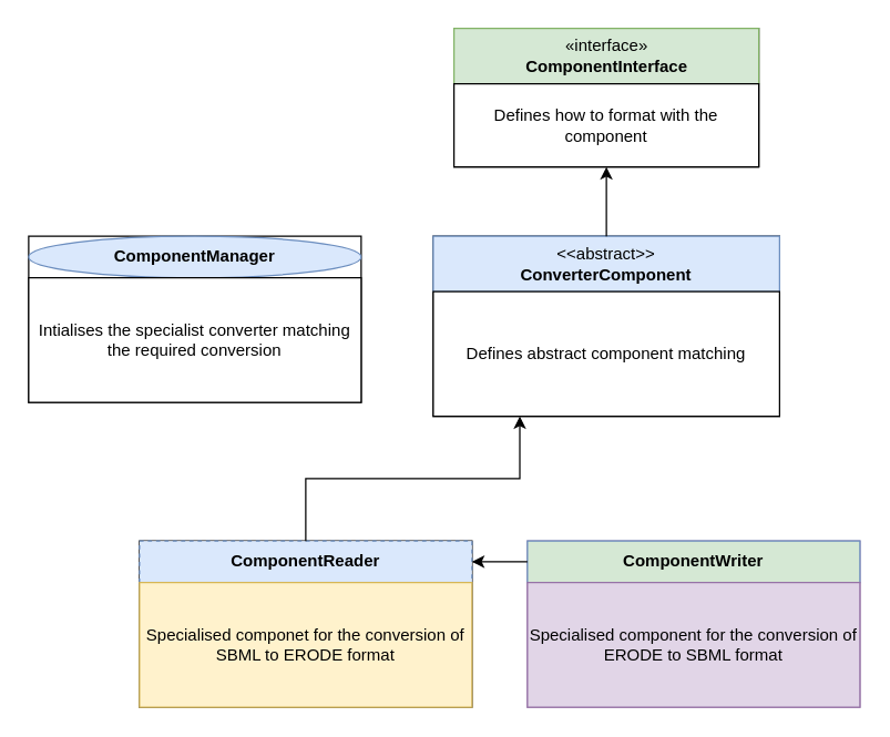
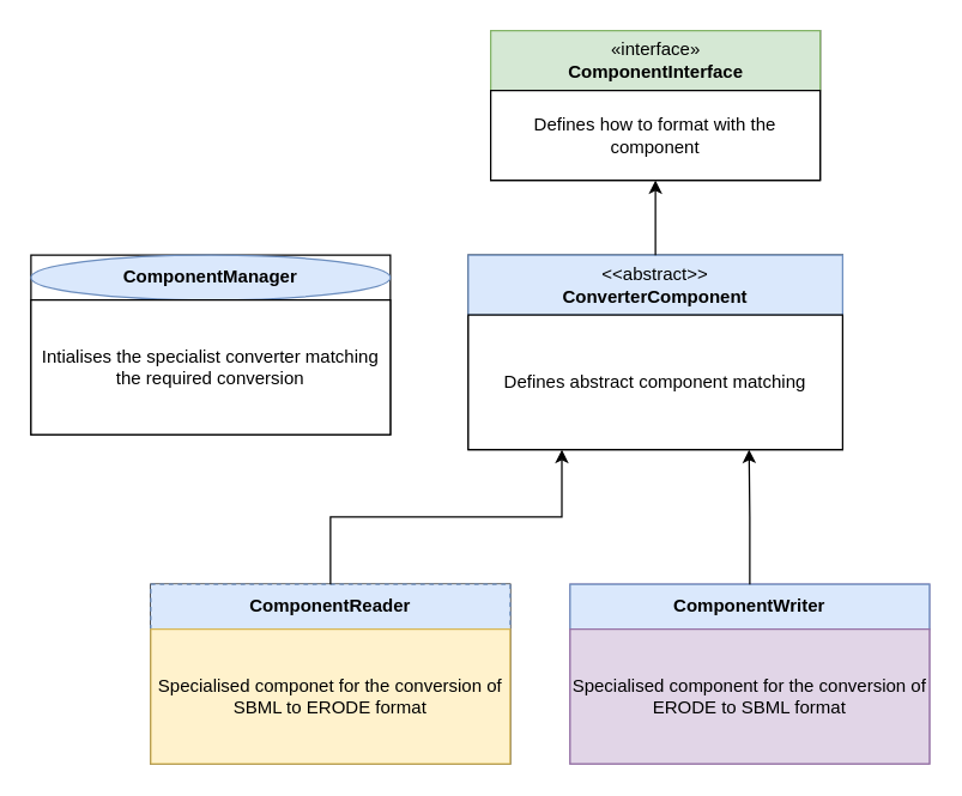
- <mxCell id="18" style="edgeStyle=orthogonalEdgeStyle;rounded=0;orthogonalLoop=1;jettySize=auto;html=1;" edge="1" parent="1" source="15" target="12"><mxGeometry relative="1" as="geometry" /></mxCell>
+ <mxCell id="18" style="edgeStyle=orthogonalEdgeStyle;rounded=0;orthogonalLoop=1;jettySize=auto;html=1;entryX=0.75;entryY=1;entryDx=0;entryDy=0;" edge="1" parent="1" source="15" target="8"><mxGeometry relative="1" as="geometry" /></mxCell>
- <mxCell id="15" value="ComponentWriter" style="rounded=0;whiteSpace=wrap;html=1;fillColor=#d5e8d4;strokeColor=#6c8ebf;fontStyle=1;" vertex="1" parent="14"><mxGeometry width="240" height="30" as="geometry" /></mxCell>
+ <mxCell id="15" value="ComponentWriter" style="rounded=0;whiteSpace=wrap;html=1;fillColor=#dae8fc;strokeColor=#6c8ebf;fontStyle=1" vertex="1" parent="14"><mxGeometry width="240" height="30" as="geometry" /></mxCell>
